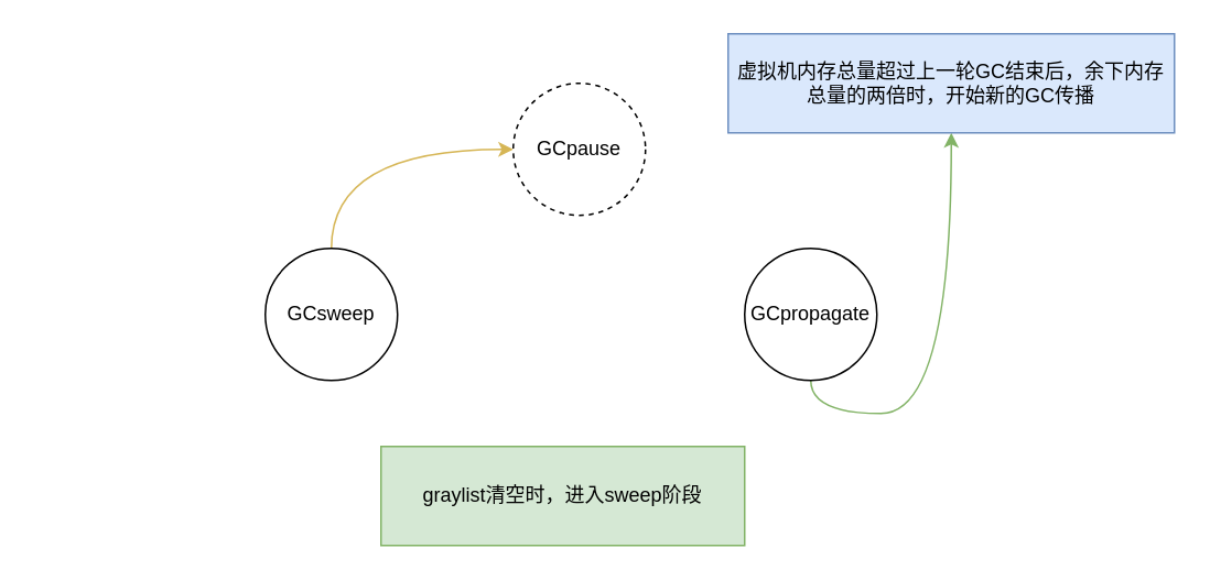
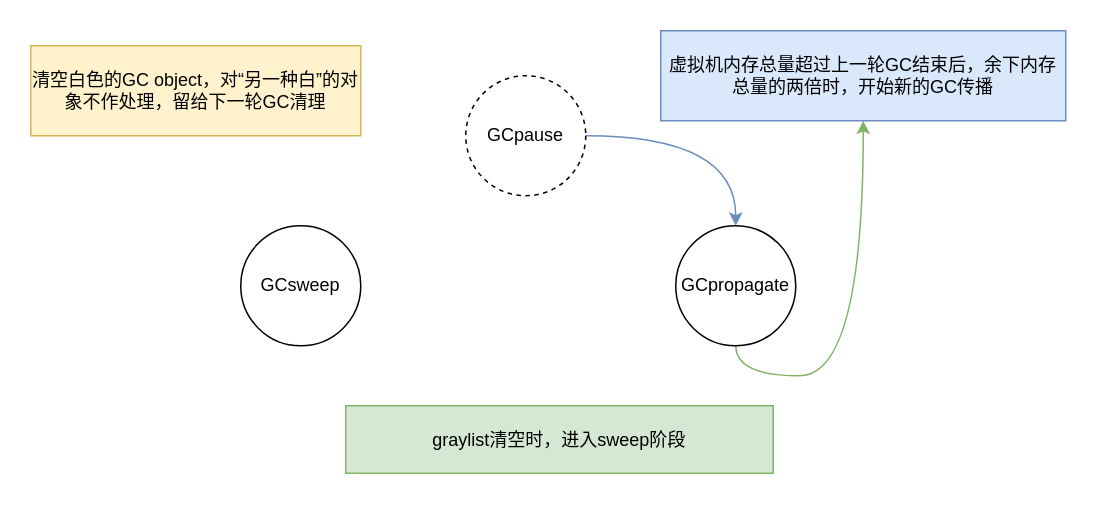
+ <mxCell id="10" value="清空白色的GC object，对“另一种白”的对象不作处理，留给下一轮GC清理" style="rounded=0;whiteSpace=wrap;html=1;fillColor=#fff2cc;strokeColor=#d6b656;" vertex="1" parent="1"><mxGeometry x="20" y="30" width="220" height="60" as="geometry" /></mxCell>
+ <mxCell id="2" style="edgeStyle=orthogonalEdgeStyle;rounded=0;orthogonalLoop=1;jettySize=auto;html=1;entryX=0.5;entryY=0;entryDx=0;entryDy=0;curved=1;fillColor=#dae8fc;strokeColor=#6c8ebf;" edge="1" parent="1" source="3" target="5"><mxGeometry relative="1" as="geometry"><Array as="points"><mxPoint x="490" y="90" /></Array></mxGeometry></mxCell>
- <mxCell id="6" style="edgeStyle=orthogonalEdgeStyle;rounded=0;orthogonalLoop=1;jettySize=auto;html=1;exitX=0.5;exitY=0;exitDx=0;exitDy=0;entryX=0;entryY=0.5;entryDx=0;entryDy=0;curved=1;fillColor=#fff2cc;strokeColor=#d6b656;" edge="1" parent="1" source="7" target="3"><mxGeometry relative="1" as="geometry" /></mxCell>
- <mxCell id="9" value="graylist清空时，进入sweep阶段" style="rounded=0;whiteSpace=wrap;html=1;fillColor=#d5e8d4;strokeColor=#82b366;" vertex="1" parent="1"><mxGeometry x="230" y="270" width="220" height="60" as="geometry" /></mxCell>
+ <mxCell id="9" value="graylist清空时，进入sweep阶段" style="rounded=0;whiteSpace=wrap;html=1;fillColor=#d5e8d4;strokeColor=#82b366;" vertex="1" parent="1"><mxGeometry x="230" y="270" width="285" height="45" as="geometry" /></mxCell>
